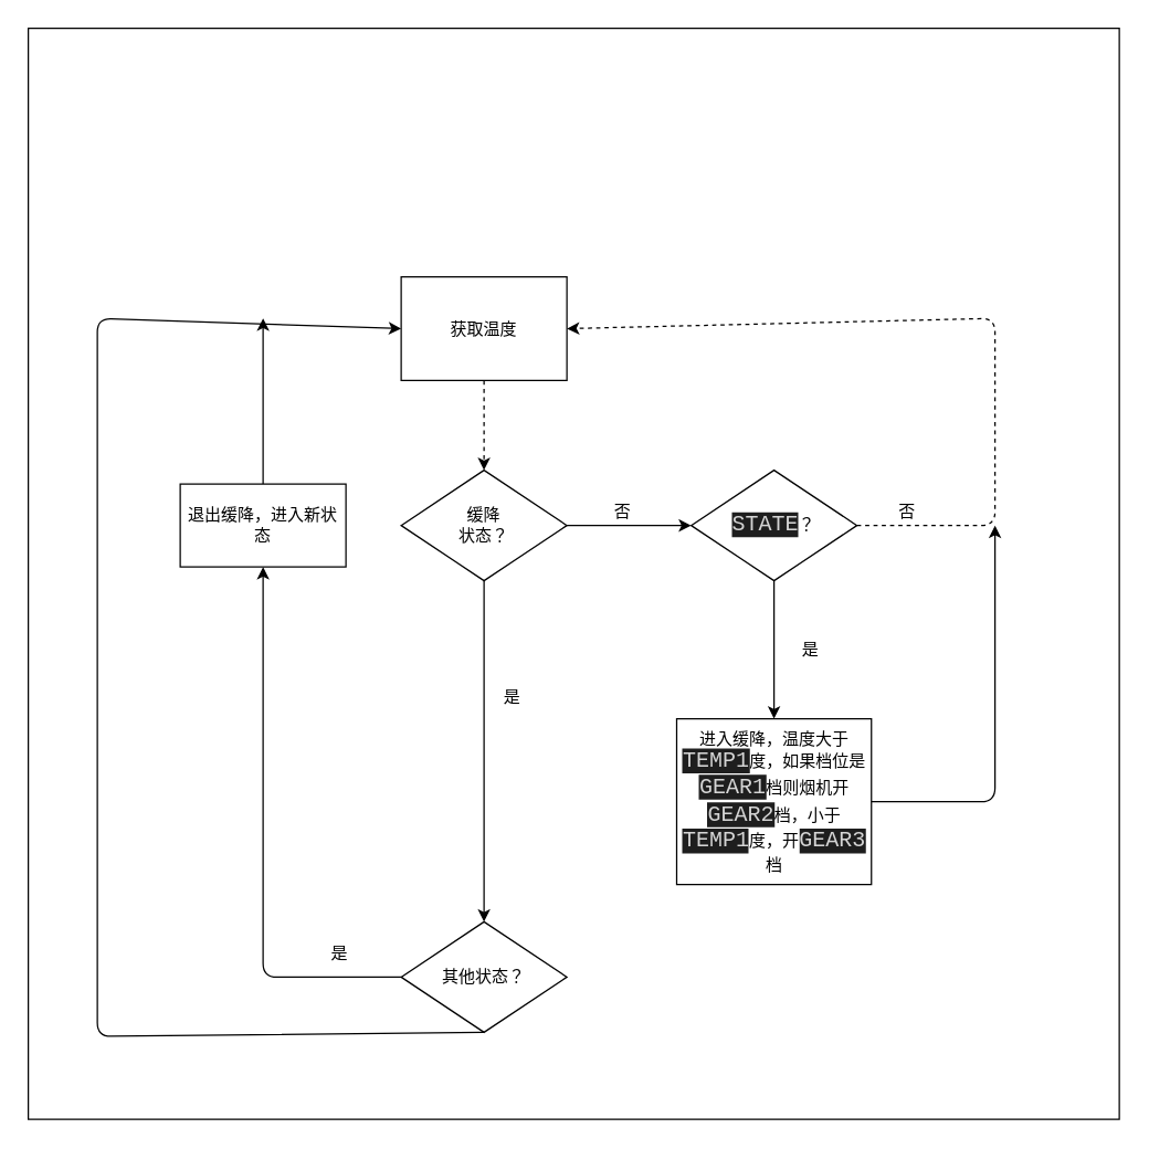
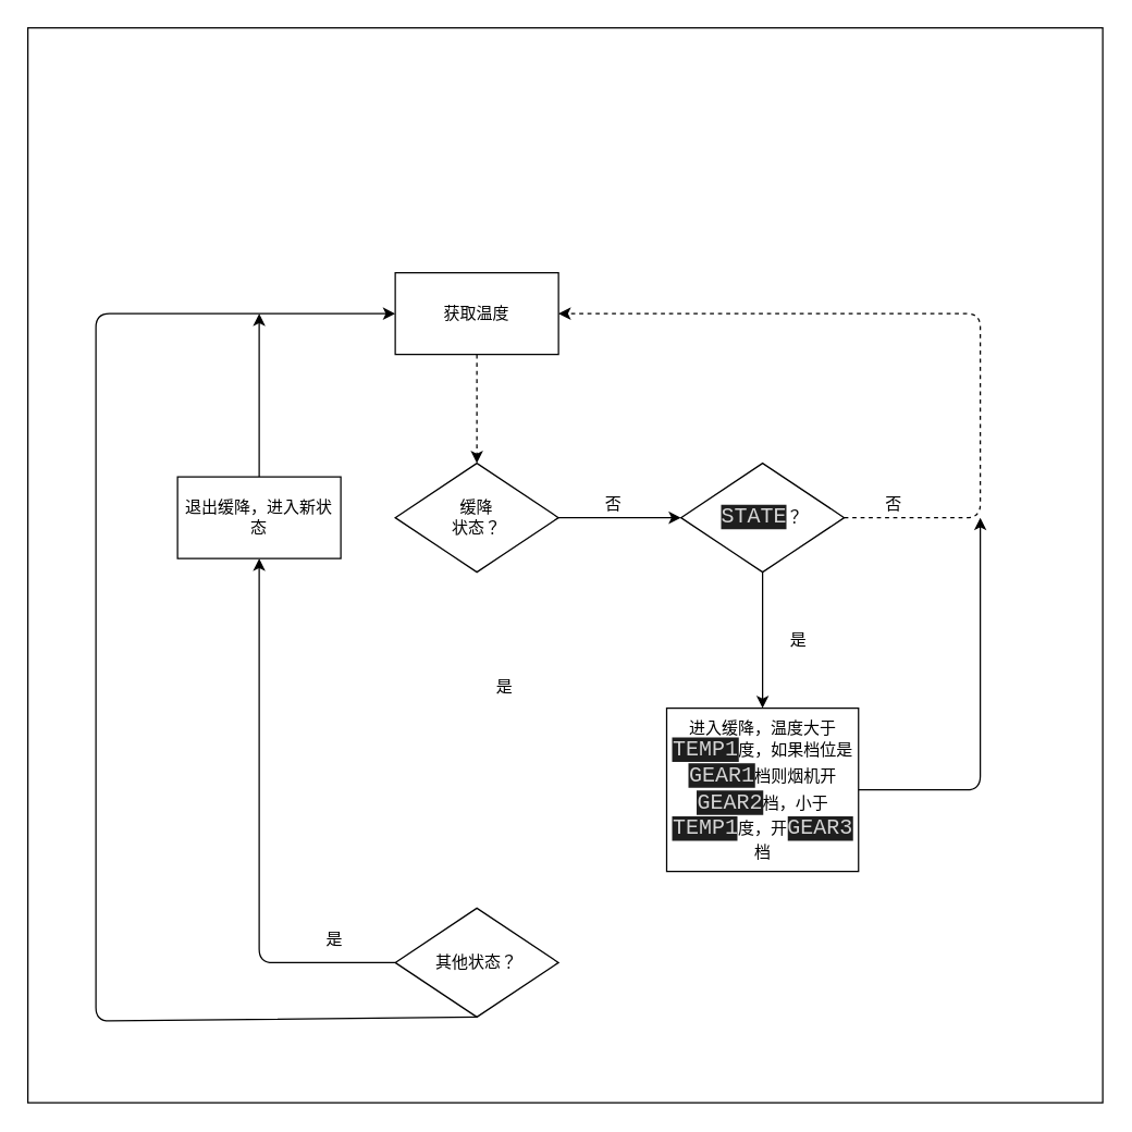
- <mxCell id="4" value="获取温度" style="rounded=0;whiteSpace=wrap;html=1;" parent="1" vertex="1"><mxGeometry x="290" y="200" width="120" height="75" as="geometry" /></mxCell>
+ <mxCell id="4" value="获取温度" style="rounded=0;whiteSpace=wrap;html=1;" parent="1" vertex="1"><mxGeometry x="290" y="200" width="120" height="60" as="geometry" /></mxCell>
- <mxCell id="11" style="edgeStyle=none;html=1;exitX=0.5;exitY=1;exitDx=0;exitDy=0;entryX=0.5;entryY=0;entryDx=0;entryDy=0;" parent="1" source="12" target="13" edge="1"><mxGeometry relative="1" as="geometry"><mxPoint x="350" y="520" as="targetPoint" /></mxGeometry></mxCell>
